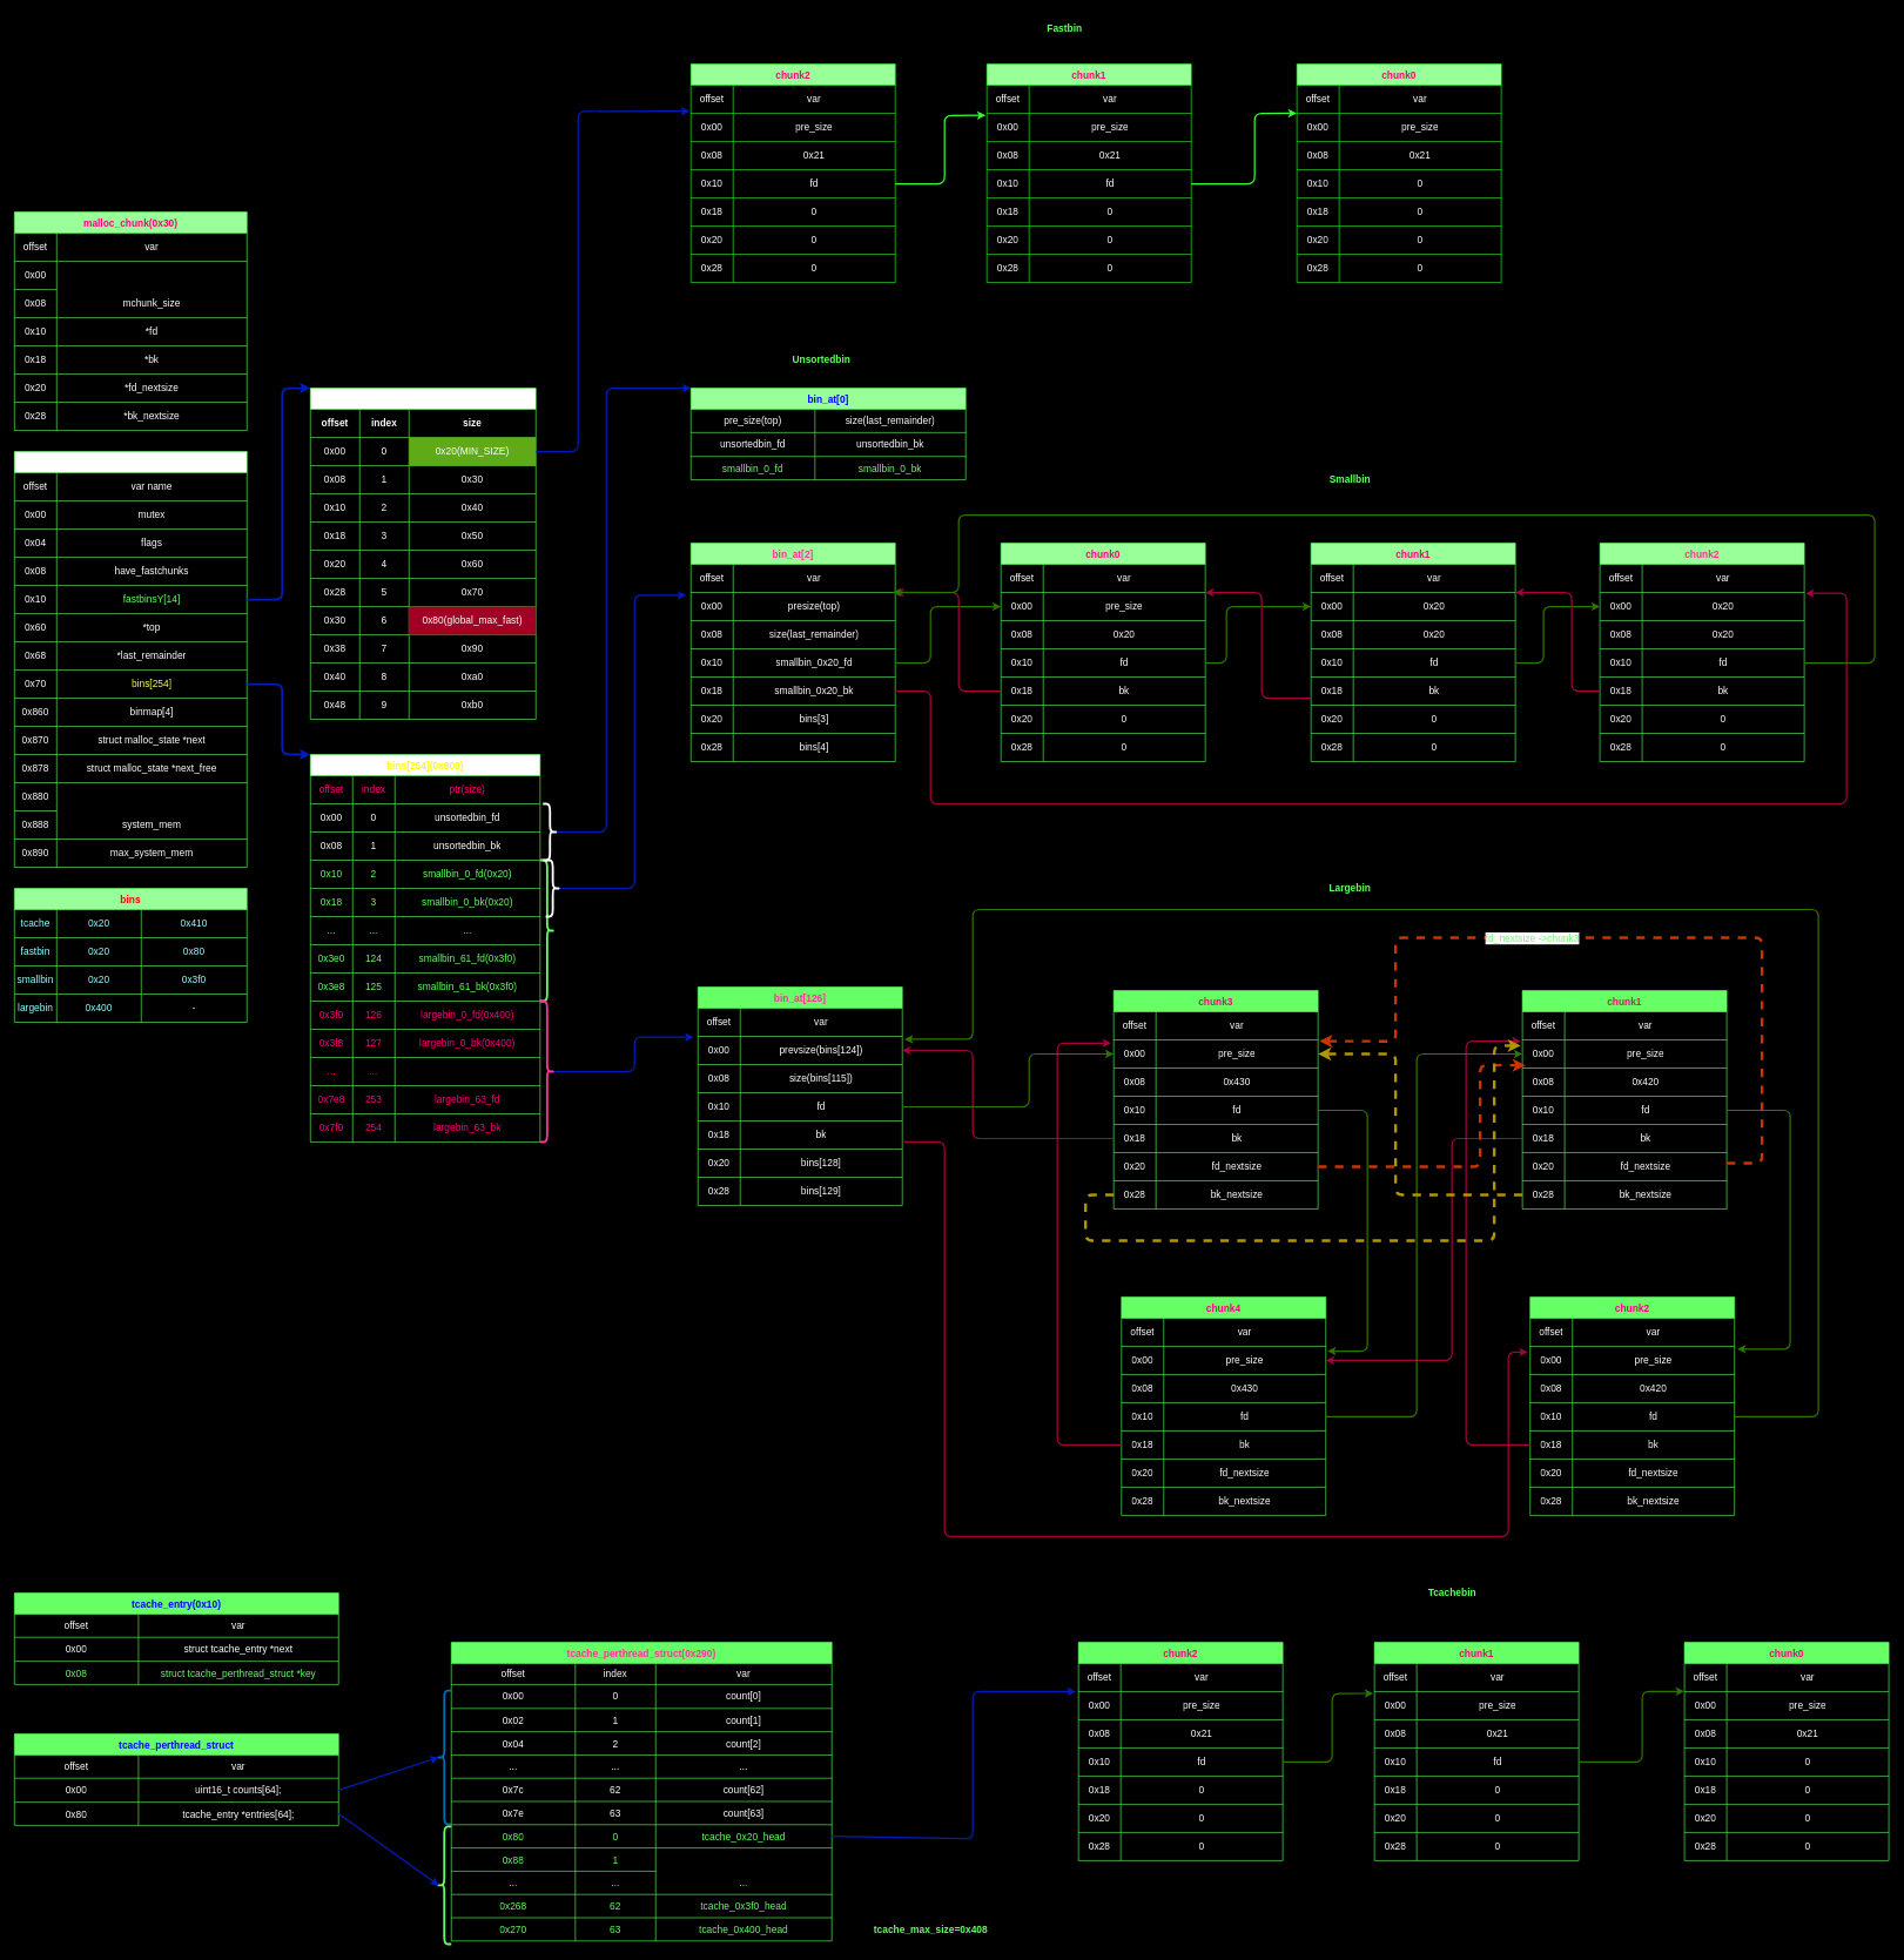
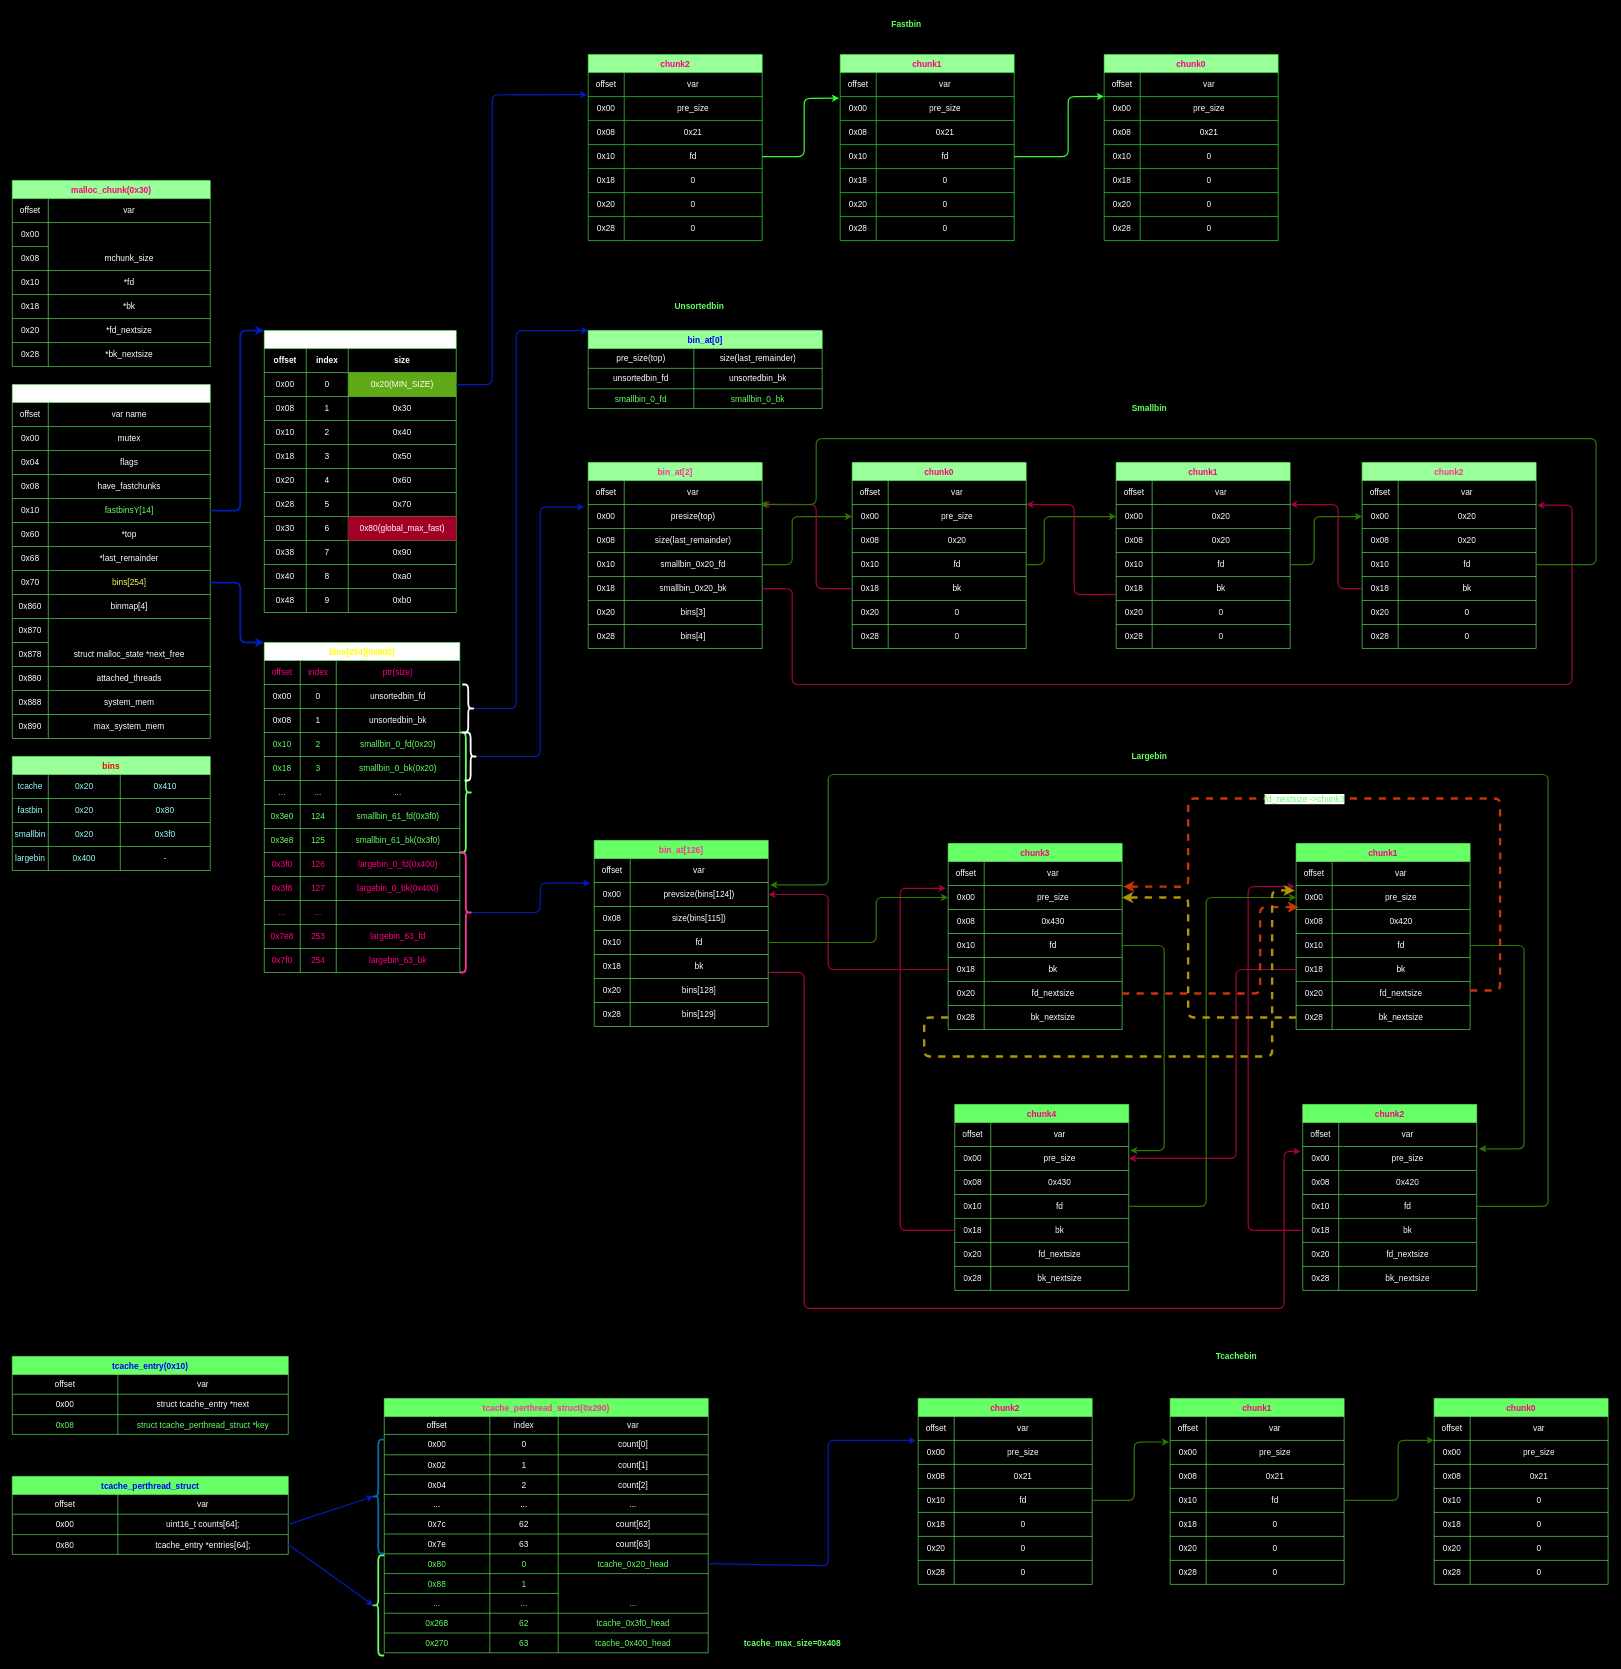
- <mxCell id="32" value="struct malloc_state *next" style="shape=partialRectangle;html=1;whiteSpace=wrap;connectable=0;fillColor=none;top=0;left=0;bottom=0;right=0;overflow=hidden;pointerEvents=1;fontSize=14;strokeColor=#66FF66;fontColor=#FFFFFF;" parent="30" vertex="1"><mxGeometry x="60" width="270" height="40" as="geometry"><mxRectangle width="270" height="40" as="alternateBounds" /></mxGeometry></mxCell>
+ <mxCell id="38" value="attached_threads" style="shape=partialRectangle;html=1;whiteSpace=wrap;connectable=0;fillColor=none;top=0;left=0;bottom=0;right=0;overflow=hidden;pointerEvents=1;fontSize=14;strokeColor=#66FF66;fontColor=#FFFFFF;" parent="36" vertex="1"><mxGeometry x="60" width="270" height="40" as="geometry"><mxRectangle width="270" height="40" as="alternateBounds" /></mxGeometry></mxCell>
